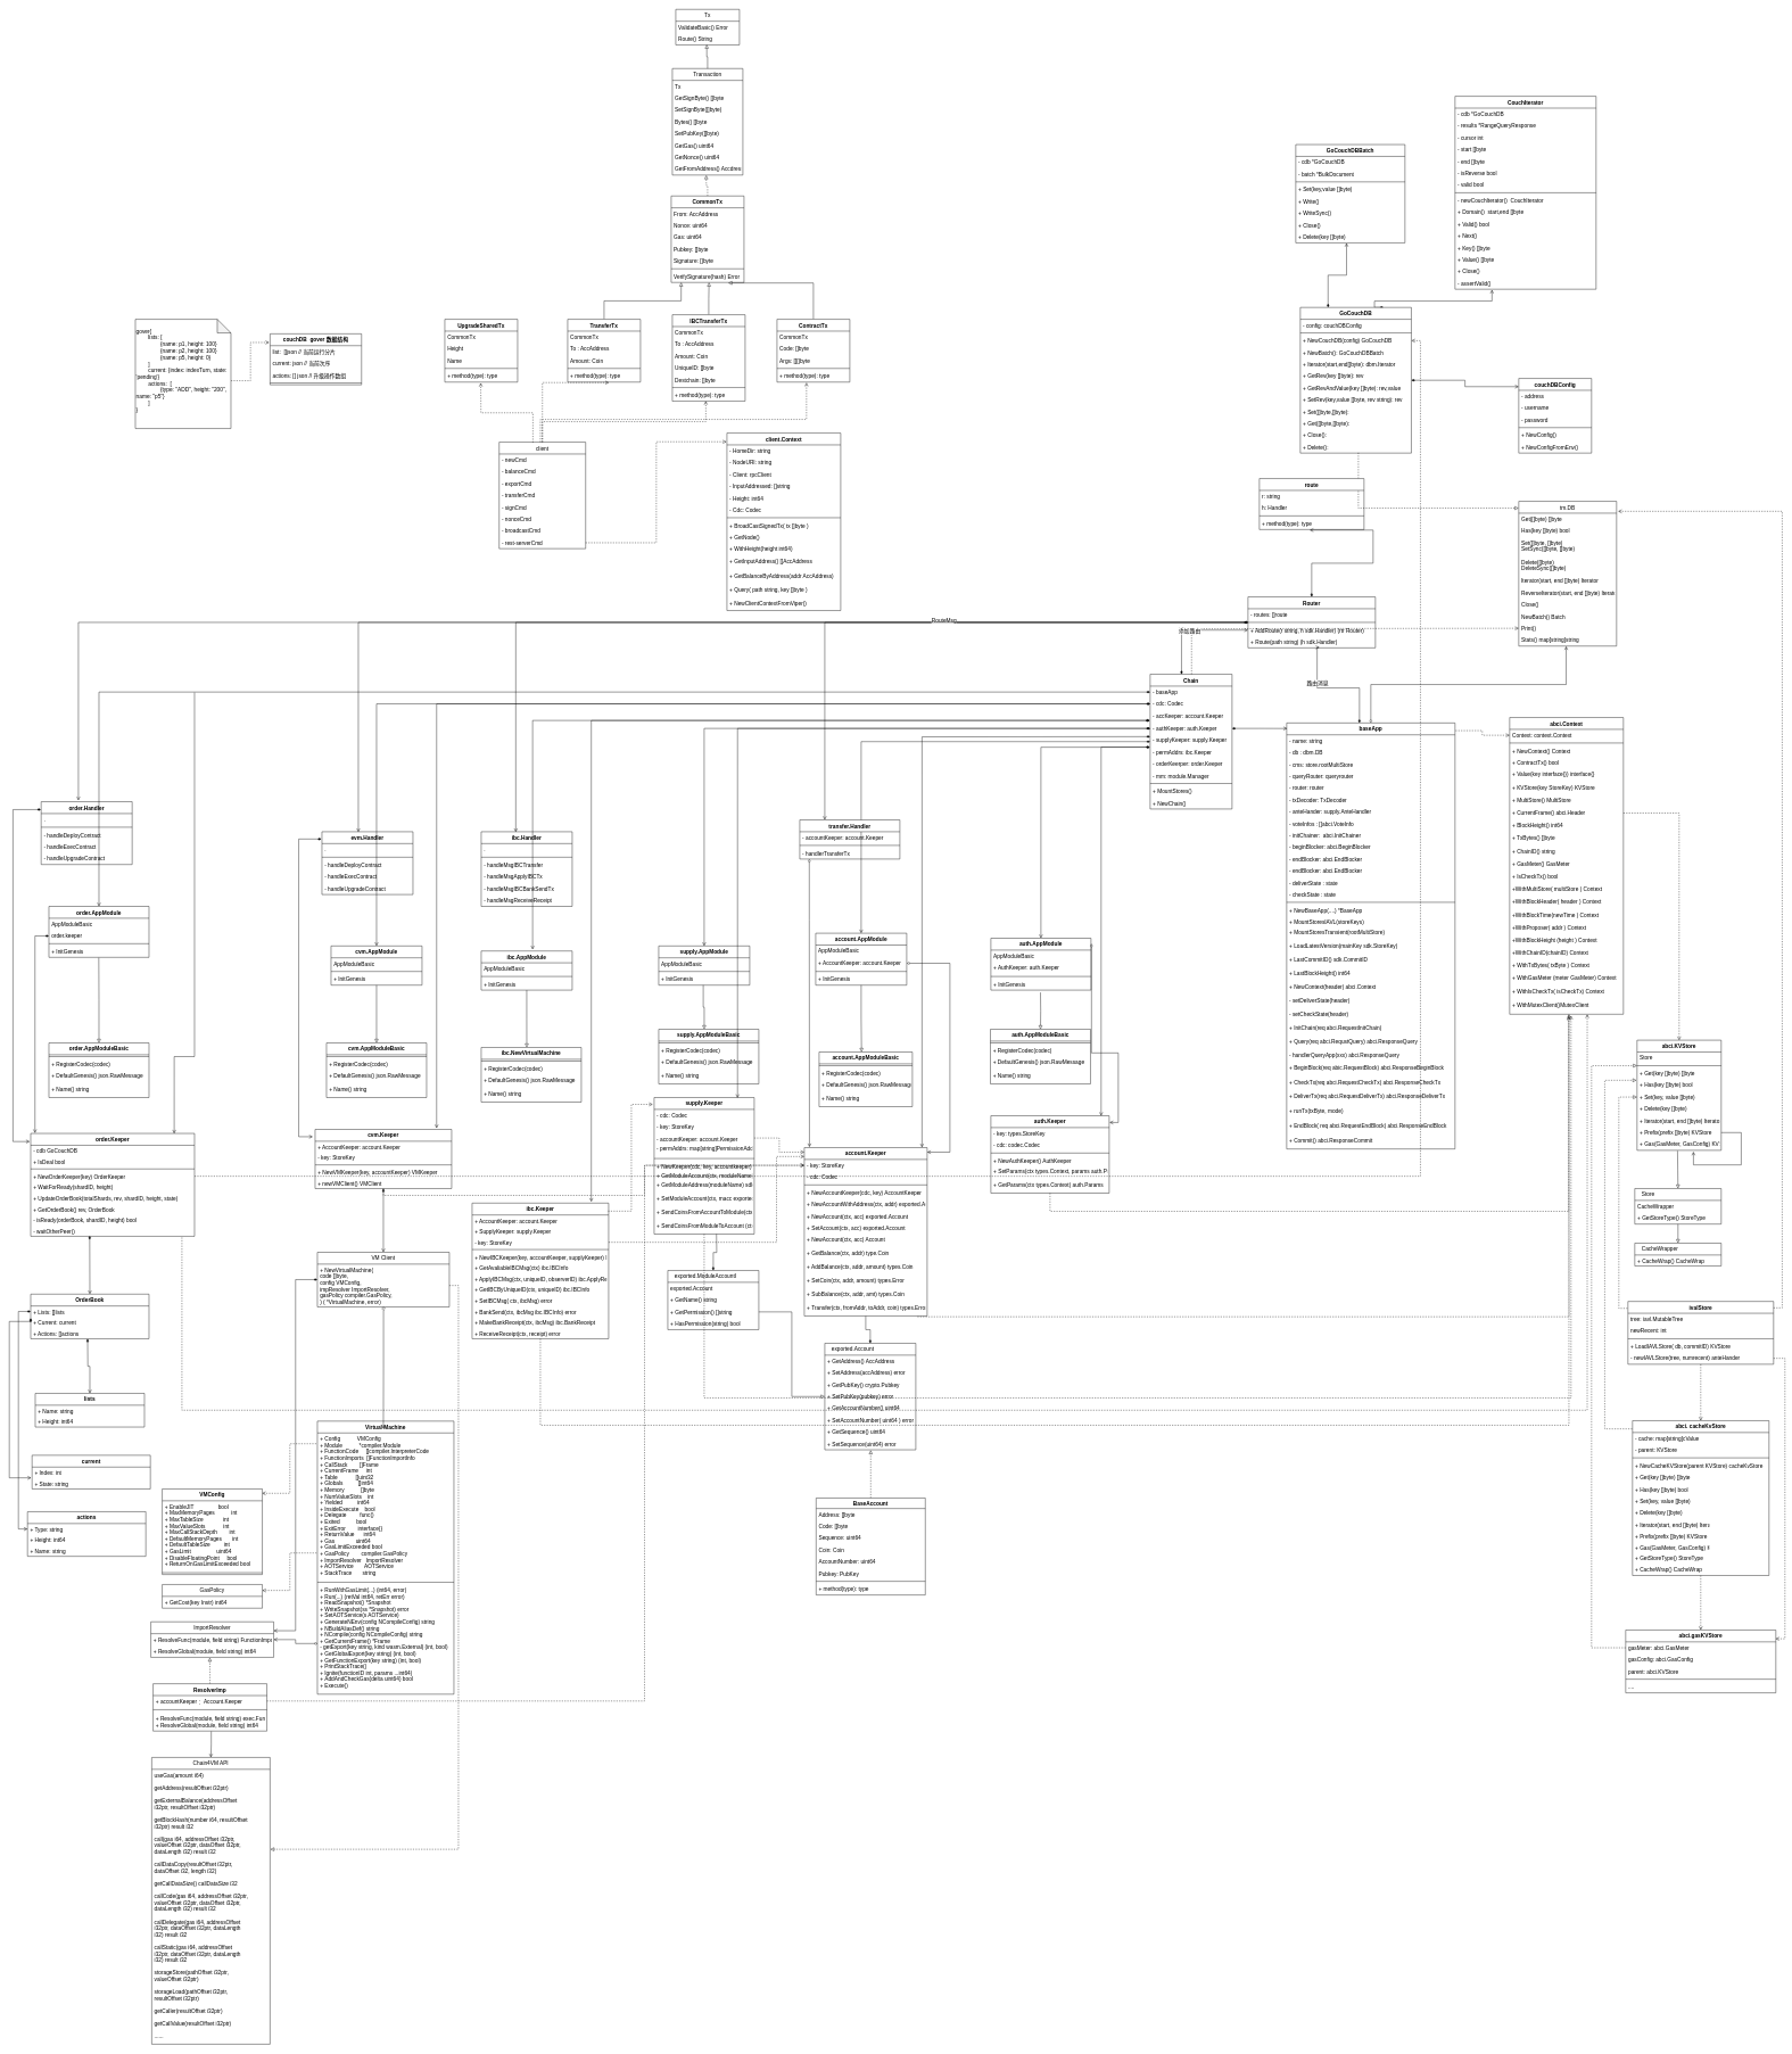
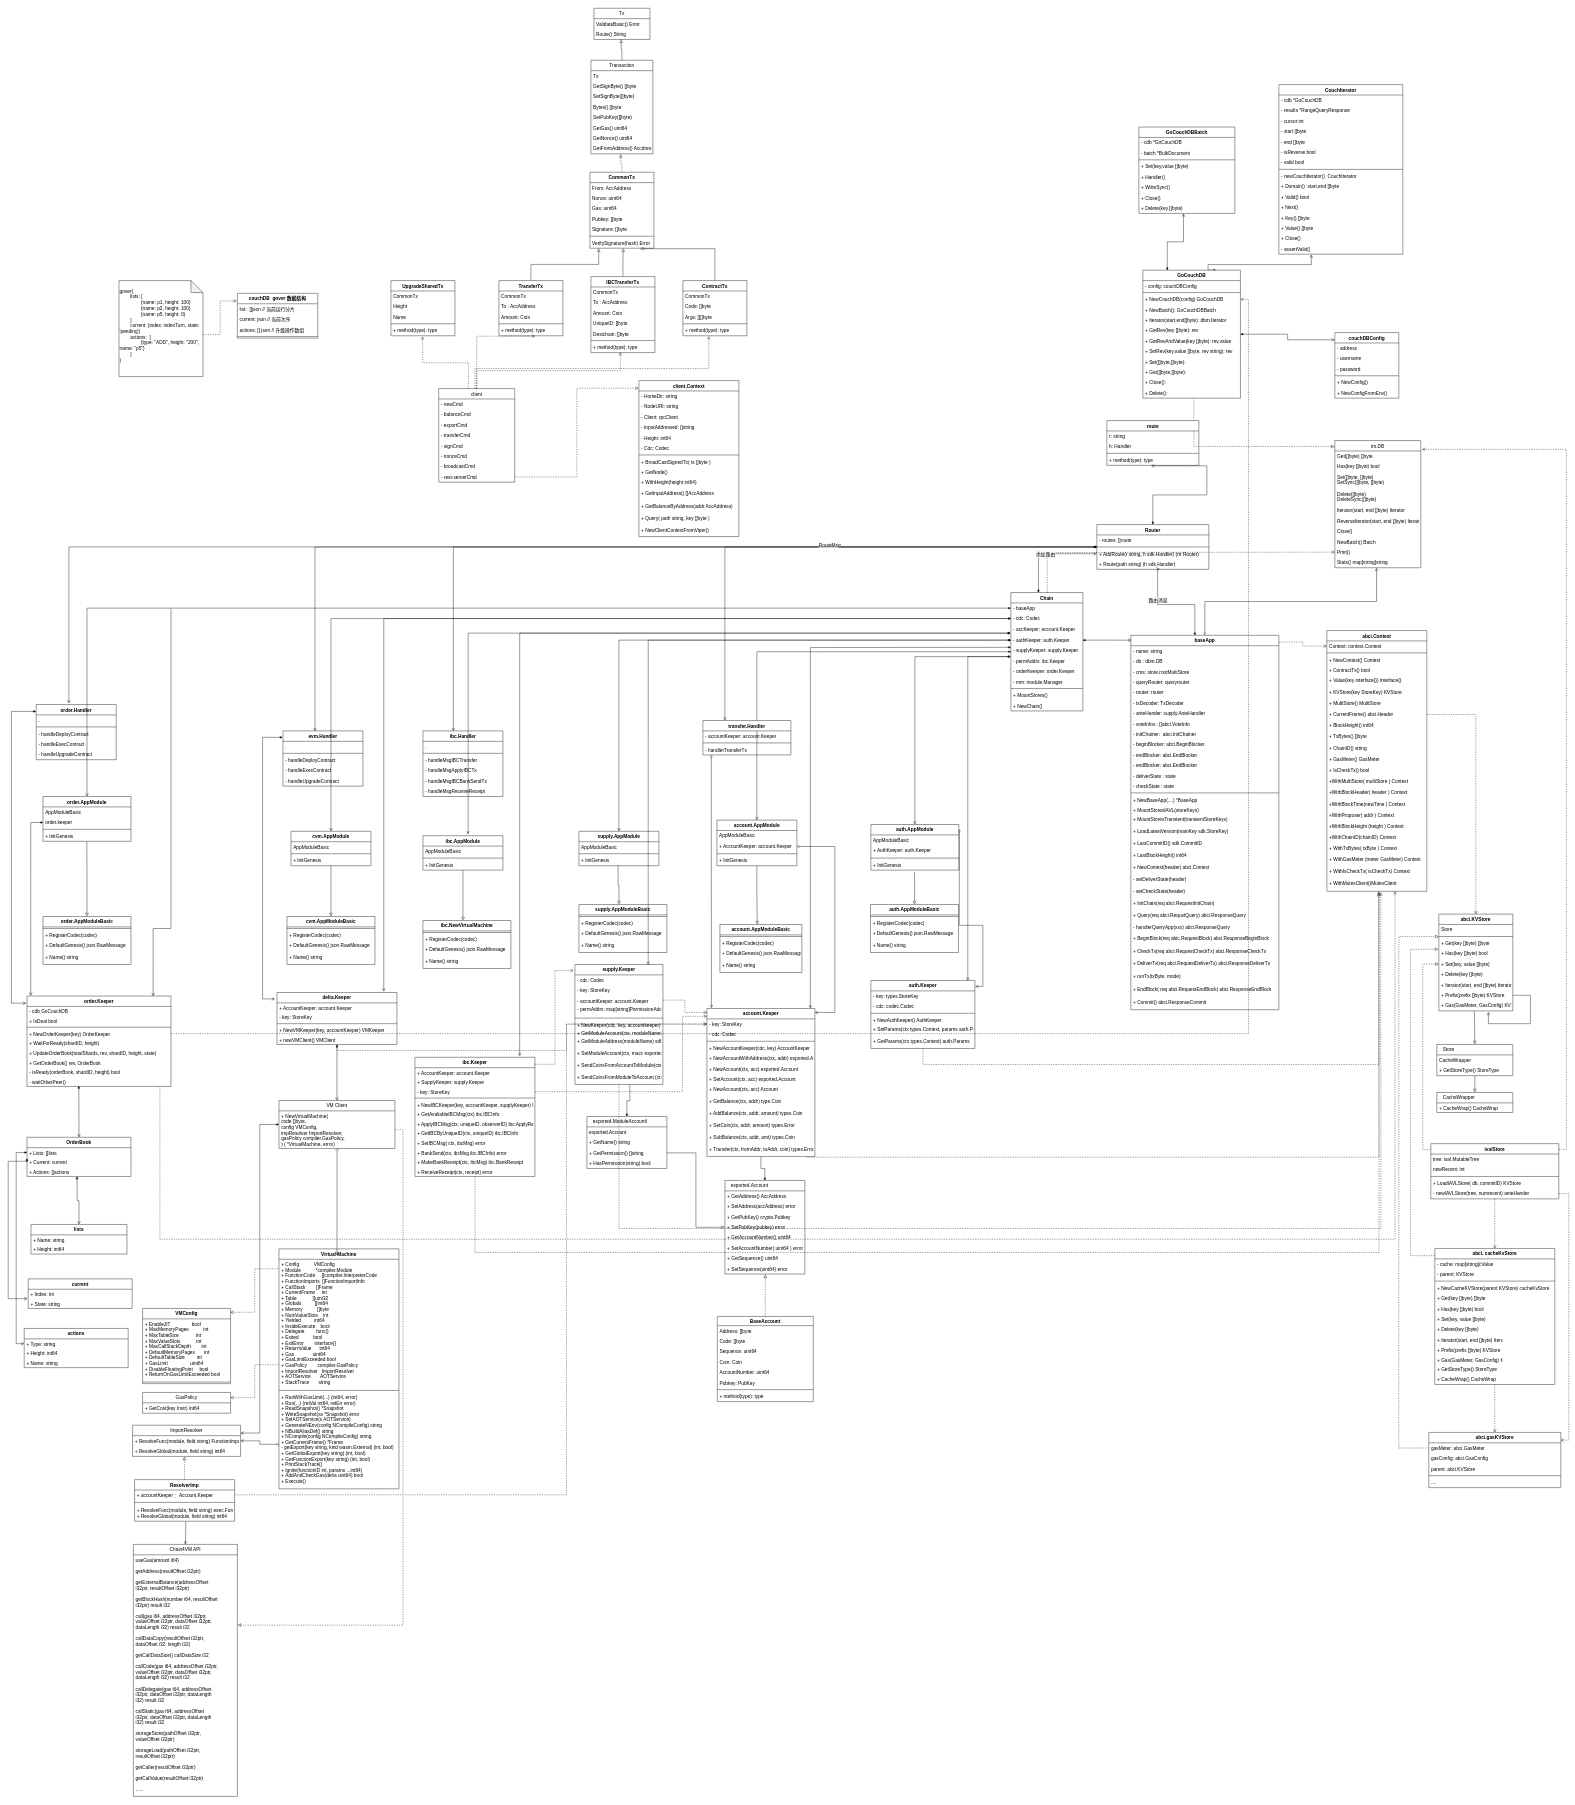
- <mxCell id="455" value="+ Write()" style="text;strokeColor=none;fillColor=none;align=left;verticalAlign=top;spacingLeft=4;spacingRight=4;overflow=hidden;rotatable=0;points=[[0,0.5],[1,0.5]];portConstraint=eastwest;" parent="450" vertex="1"><mxGeometry y="112" width="240" height="26" as="geometry" /></mxCell>
+ <mxCell id="455" value="+ Handler()" style="text;strokeColor=none;fillColor=none;align=left;verticalAlign=top;spacingLeft=4;spacingRight=4;overflow=hidden;rotatable=0;points=[[0,0.5],[1,0.5]];portConstraint=eastwest;" parent="450" vertex="1"><mxGeometry y="112" width="240" height="26" as="geometry" /></mxCell>
- <mxCell id="73" value="+ MountStoresTransient(rootMultiStore)" style="text;strokeColor=none;fillColor=none;align=left;verticalAlign=top;spacingLeft=4;spacingRight=4;overflow=hidden;rotatable=0;points=[[0,0.5],[1,0.5]];portConstraint=eastwest;" parent="55" vertex="1"><mxGeometry y="448" width="370" height="30" as="geometry" /></mxCell>
+ <mxCell id="73" value="+ MountStoresTransient(transientStoreKeys)" style="text;strokeColor=none;fillColor=none;align=left;verticalAlign=top;spacingLeft=4;spacingRight=4;overflow=hidden;rotatable=0;points=[[0,0.5],[1,0.5]];portConstraint=eastwest;" parent="55" vertex="1"><mxGeometry y="448" width="370" height="30" as="geometry" /></mxCell>
- <mxCell id="357" value="cvm.Keeper" style="swimlane;fontStyle=1;align=center;verticalAlign=top;childLayout=stackLayout;horizontal=1;startSize=26;horizontalStack=0;resizeParent=1;resizeParentMax=0;resizeLast=0;collapsible=1;marginBottom=0;fillColor=none;gradientColor=none;" parent="1" vertex="1"><mxGeometry x="692" y="2481" width="300" height="130" as="geometry" /></mxCell>
+ <mxCell id="357" value="delta.Keeper" style="swimlane;fontStyle=1;align=center;verticalAlign=top;childLayout=stackLayout;horizontal=1;startSize=26;horizontalStack=0;resizeParent=1;resizeParentMax=0;resizeLast=0;collapsible=1;marginBottom=0;fillColor=none;gradientColor=none;" parent="1" vertex="1"><mxGeometry x="692" y="2481" width="300" height="130" as="geometry" /></mxCell>
